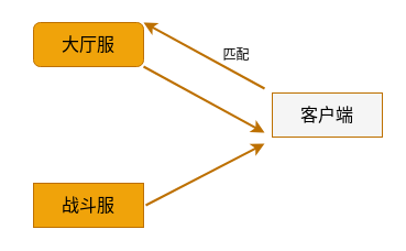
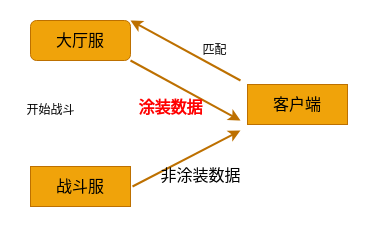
- <mxCell id="7" value="&lt;span style=&quot;font-size: 16px&quot;&gt;客户端&lt;/span&gt;" style="rounded=0;whiteSpace=wrap;html=1;fillColor=#f5f5f5;strokeColor=#BD7000;fontColor=#000000;" parent="1" vertex="1"><mxGeometry x="247" y="84" width="100" height="40" as="geometry" /></mxCell>
+ <mxCell id="7" value="&lt;span style=&quot;font-size: 16px&quot;&gt;客户端&lt;/span&gt;" style="rounded=0;whiteSpace=wrap;html=1;fillColor=#f0a30a;strokeColor=#BD7000;fontColor=#000000;" parent="1" vertex="1"><mxGeometry x="247" y="84" width="100" height="40" as="geometry" /></mxCell>
+ <mxCell id="10" value="&lt;font style=&quot;font-size: 16px&quot; color=&quot;#ff0000&quot;&gt;&lt;b&gt;涂装数据&lt;/b&gt;&lt;/font&gt;" style="text;html=1;align=center;verticalAlign=middle;resizable=0;points=[];autosize=1;" parent="1" vertex="1"><mxGeometry x="130" y="97" width="80" height="20" as="geometry" /></mxCell>
+ <mxCell id="9" value="开始战斗" style="text;html=1;align=center;verticalAlign=middle;resizable=0;points=[];autosize=1;" parent="1" vertex="1"><mxGeometry x="20" y="100" width="60" height="20" as="geometry" /></mxCell>
+ <mxCell id="11" value="&lt;font style=&quot;font-size: 16px&quot;&gt;非涂装数据&lt;/font&gt;" style="text;html=1;align=center;verticalAlign=middle;resizable=0;points=[];autosize=1;" parent="1" vertex="1"><mxGeometry x="150" y="165" width="100" height="20" as="geometry" /></mxCell>
